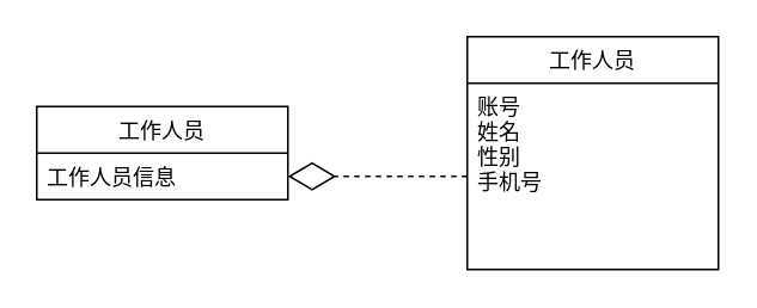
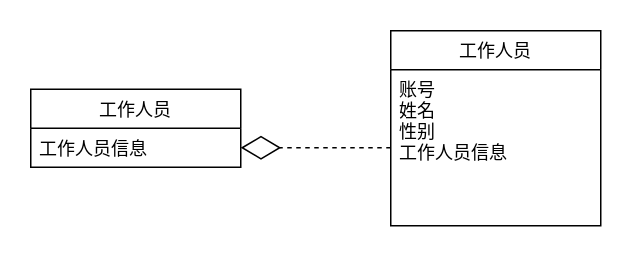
- <mxCell id="6" value="账号&#10;姓名&#10;性别&#10;手机号&#10;&#10;" style="text;strokeColor=none;fillColor=none;align=left;verticalAlign=top;spacingLeft=4;spacingRight=4;overflow=hidden;rotatable=0;points=[[0,0.5],[1,0.5]];portConstraint=eastwest;" parent="5" vertex="1"><mxGeometry y="26" width="140" height="104" as="geometry" /></mxCell>
+ <mxCell id="6" value="账号&#10;姓名&#10;性别&#10;工作人员信息&#10;&#10;" style="text;strokeColor=none;fillColor=none;align=left;verticalAlign=top;spacingLeft=4;spacingRight=4;overflow=hidden;rotatable=0;points=[[0,0.5],[1,0.5]];portConstraint=eastwest;" parent="5" vertex="1"><mxGeometry y="26" width="140" height="104" as="geometry" /></mxCell>
